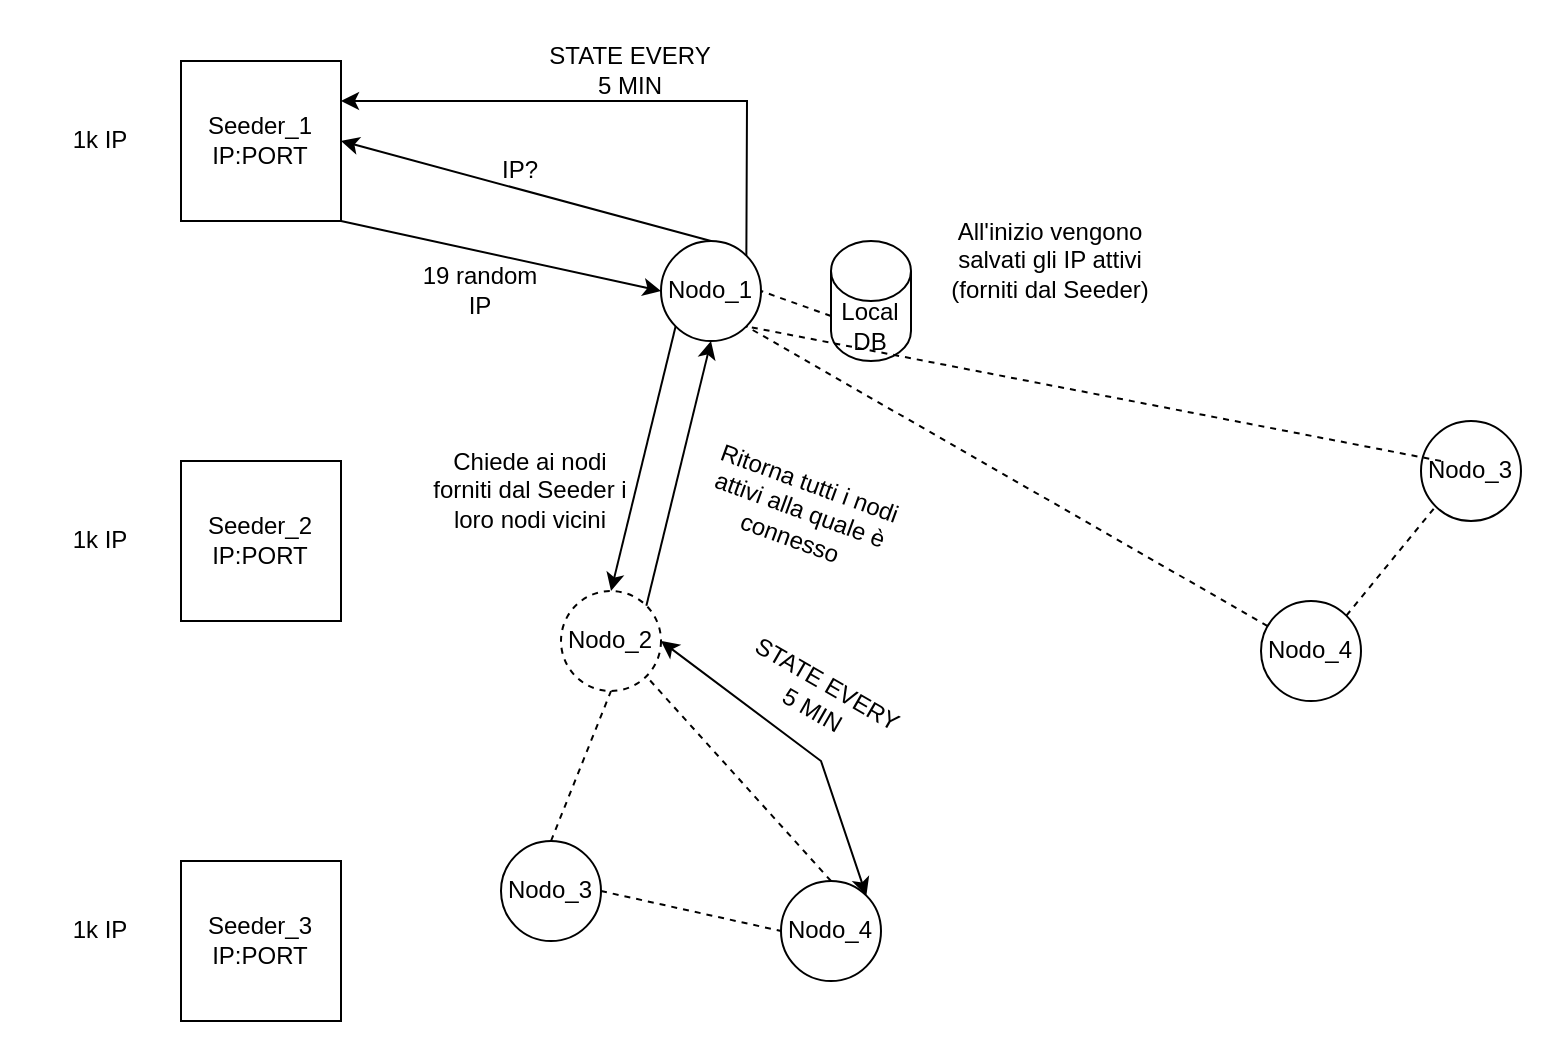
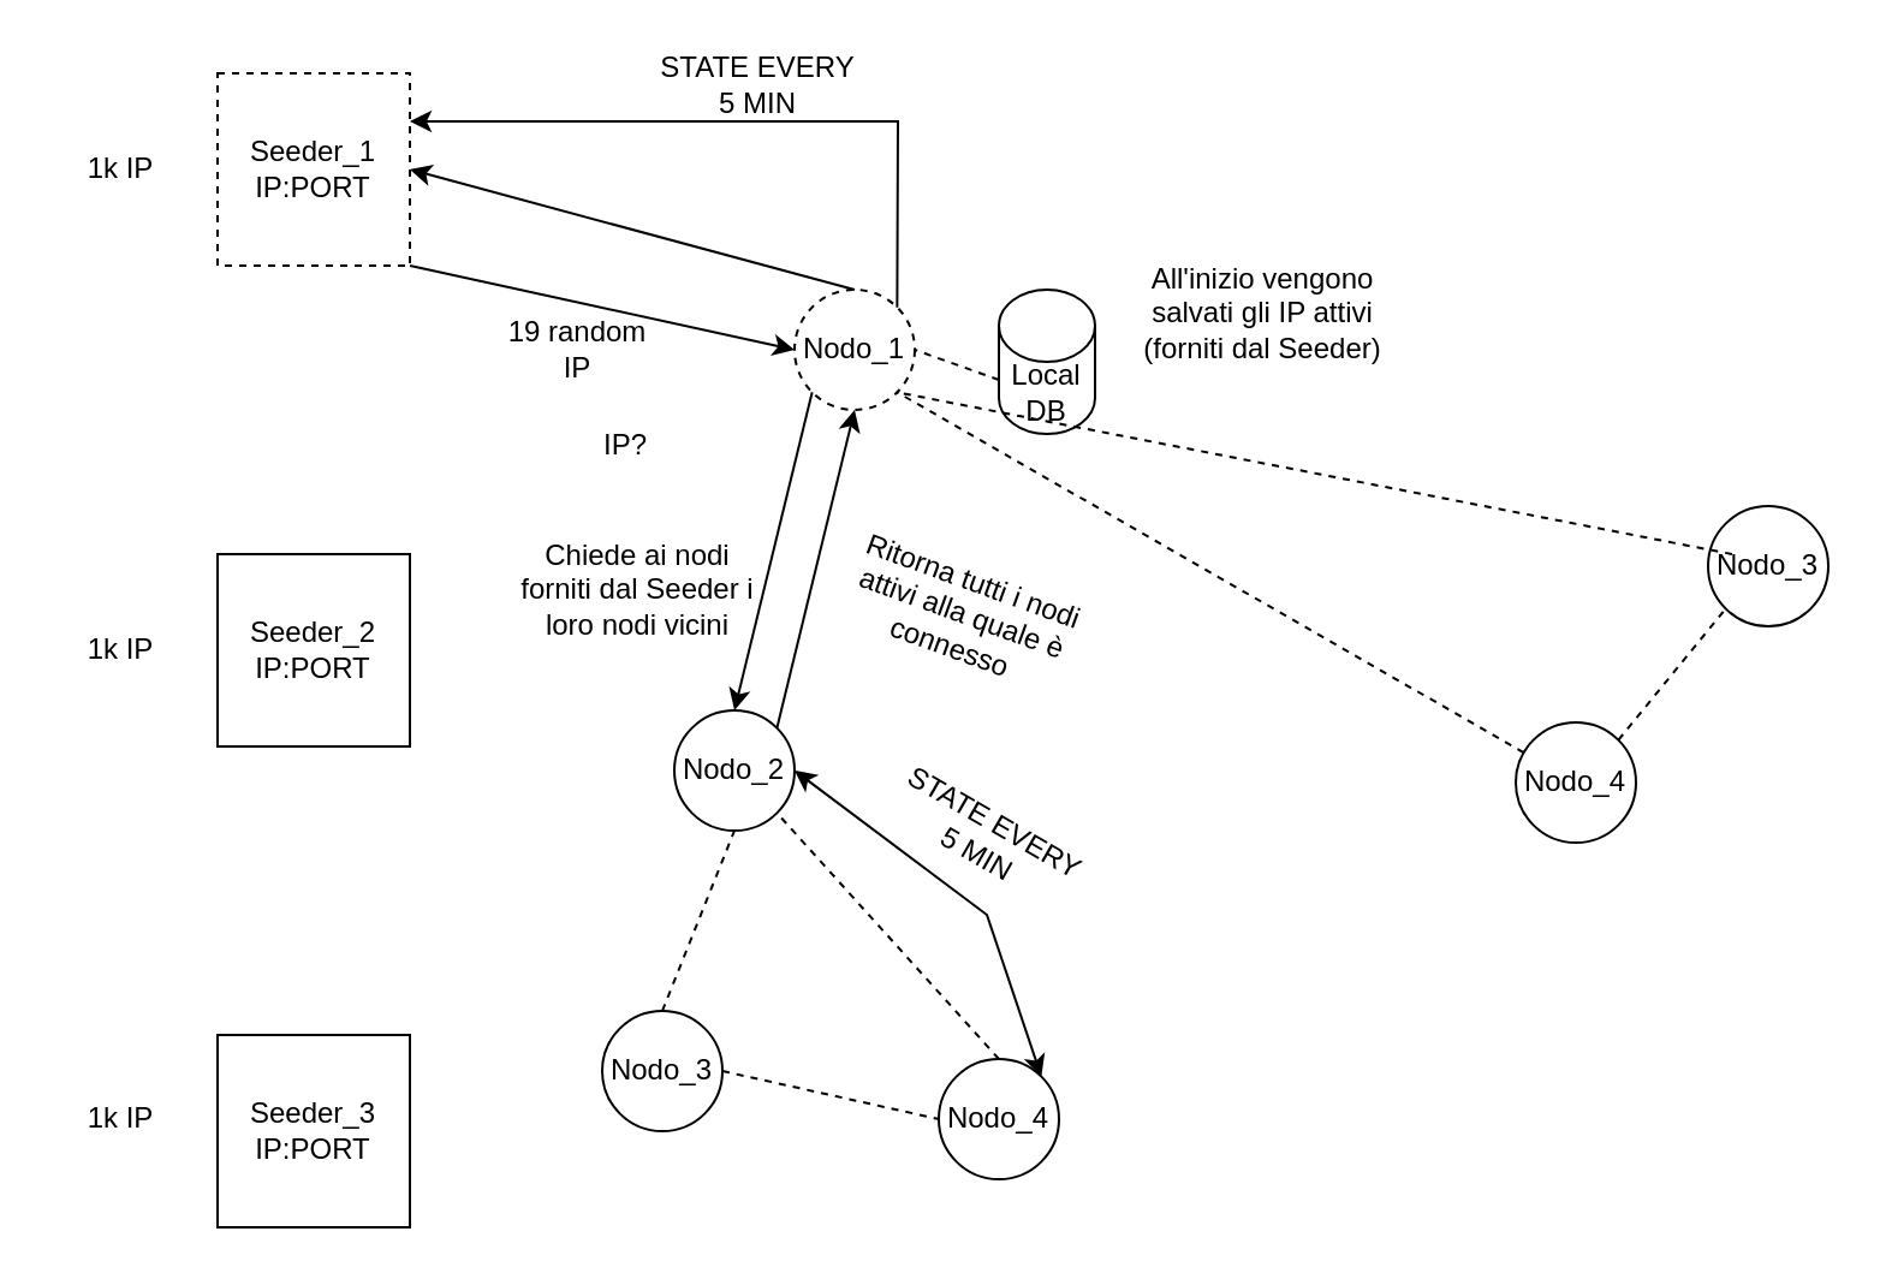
- <mxCell id="2" value="Seeder_1&lt;br&gt;IP:PORT" style="whiteSpace=wrap;html=1;aspect=fixed;" vertex="1" parent="1"><mxGeometry x="90" y="30" width="80" height="80" as="geometry" /></mxCell>
+ <mxCell id="2" value="Seeder_1&lt;br&gt;IP:PORT" style="whiteSpace=wrap;html=1;aspect=fixed;dashed=1;" vertex="1" parent="1"><mxGeometry x="90" y="30" width="80" height="80" as="geometry" /></mxCell>
- <mxCell id="10" value="IP?" style="text;html=1;strokeColor=none;fillColor=none;align=center;verticalAlign=middle;whiteSpace=wrap;rounded=0;" vertex="1" parent="1"><mxGeometry x="230" y="70" width="60" height="30" as="geometry" /></mxCell>
+ <mxCell id="10" value="IP?" style="text;html=1;strokeColor=none;fillColor=none;align=center;verticalAlign=middle;whiteSpace=wrap;rounded=0;" vertex="1" parent="1"><mxGeometry x="230" y="170" width="60" height="30" as="geometry" /></mxCell>
- <mxCell id="8" value="Nodo_1" style="ellipse;whiteSpace=wrap;html=1;aspect=fixed;" vertex="1" parent="1"><mxGeometry x="330" y="120" width="50" height="50" as="geometry" /></mxCell>
+ <mxCell id="8" value="Nodo_1" style="ellipse;whiteSpace=wrap;html=1;aspect=fixed;dashed=1;" vertex="1" parent="1"><mxGeometry x="330" y="120" width="50" height="50" as="geometry" /></mxCell>
- <mxCell id="17" value="Nodo_2" style="ellipse;whiteSpace=wrap;html=1;aspect=fixed;dashed=1;" vertex="1" parent="1"><mxGeometry x="280" y="295" width="50" height="50" as="geometry" /></mxCell>
+ <mxCell id="17" value="Nodo_2" style="ellipse;whiteSpace=wrap;html=1;aspect=fixed;" vertex="1" parent="1"><mxGeometry x="280" y="295" width="50" height="50" as="geometry" /></mxCell>
